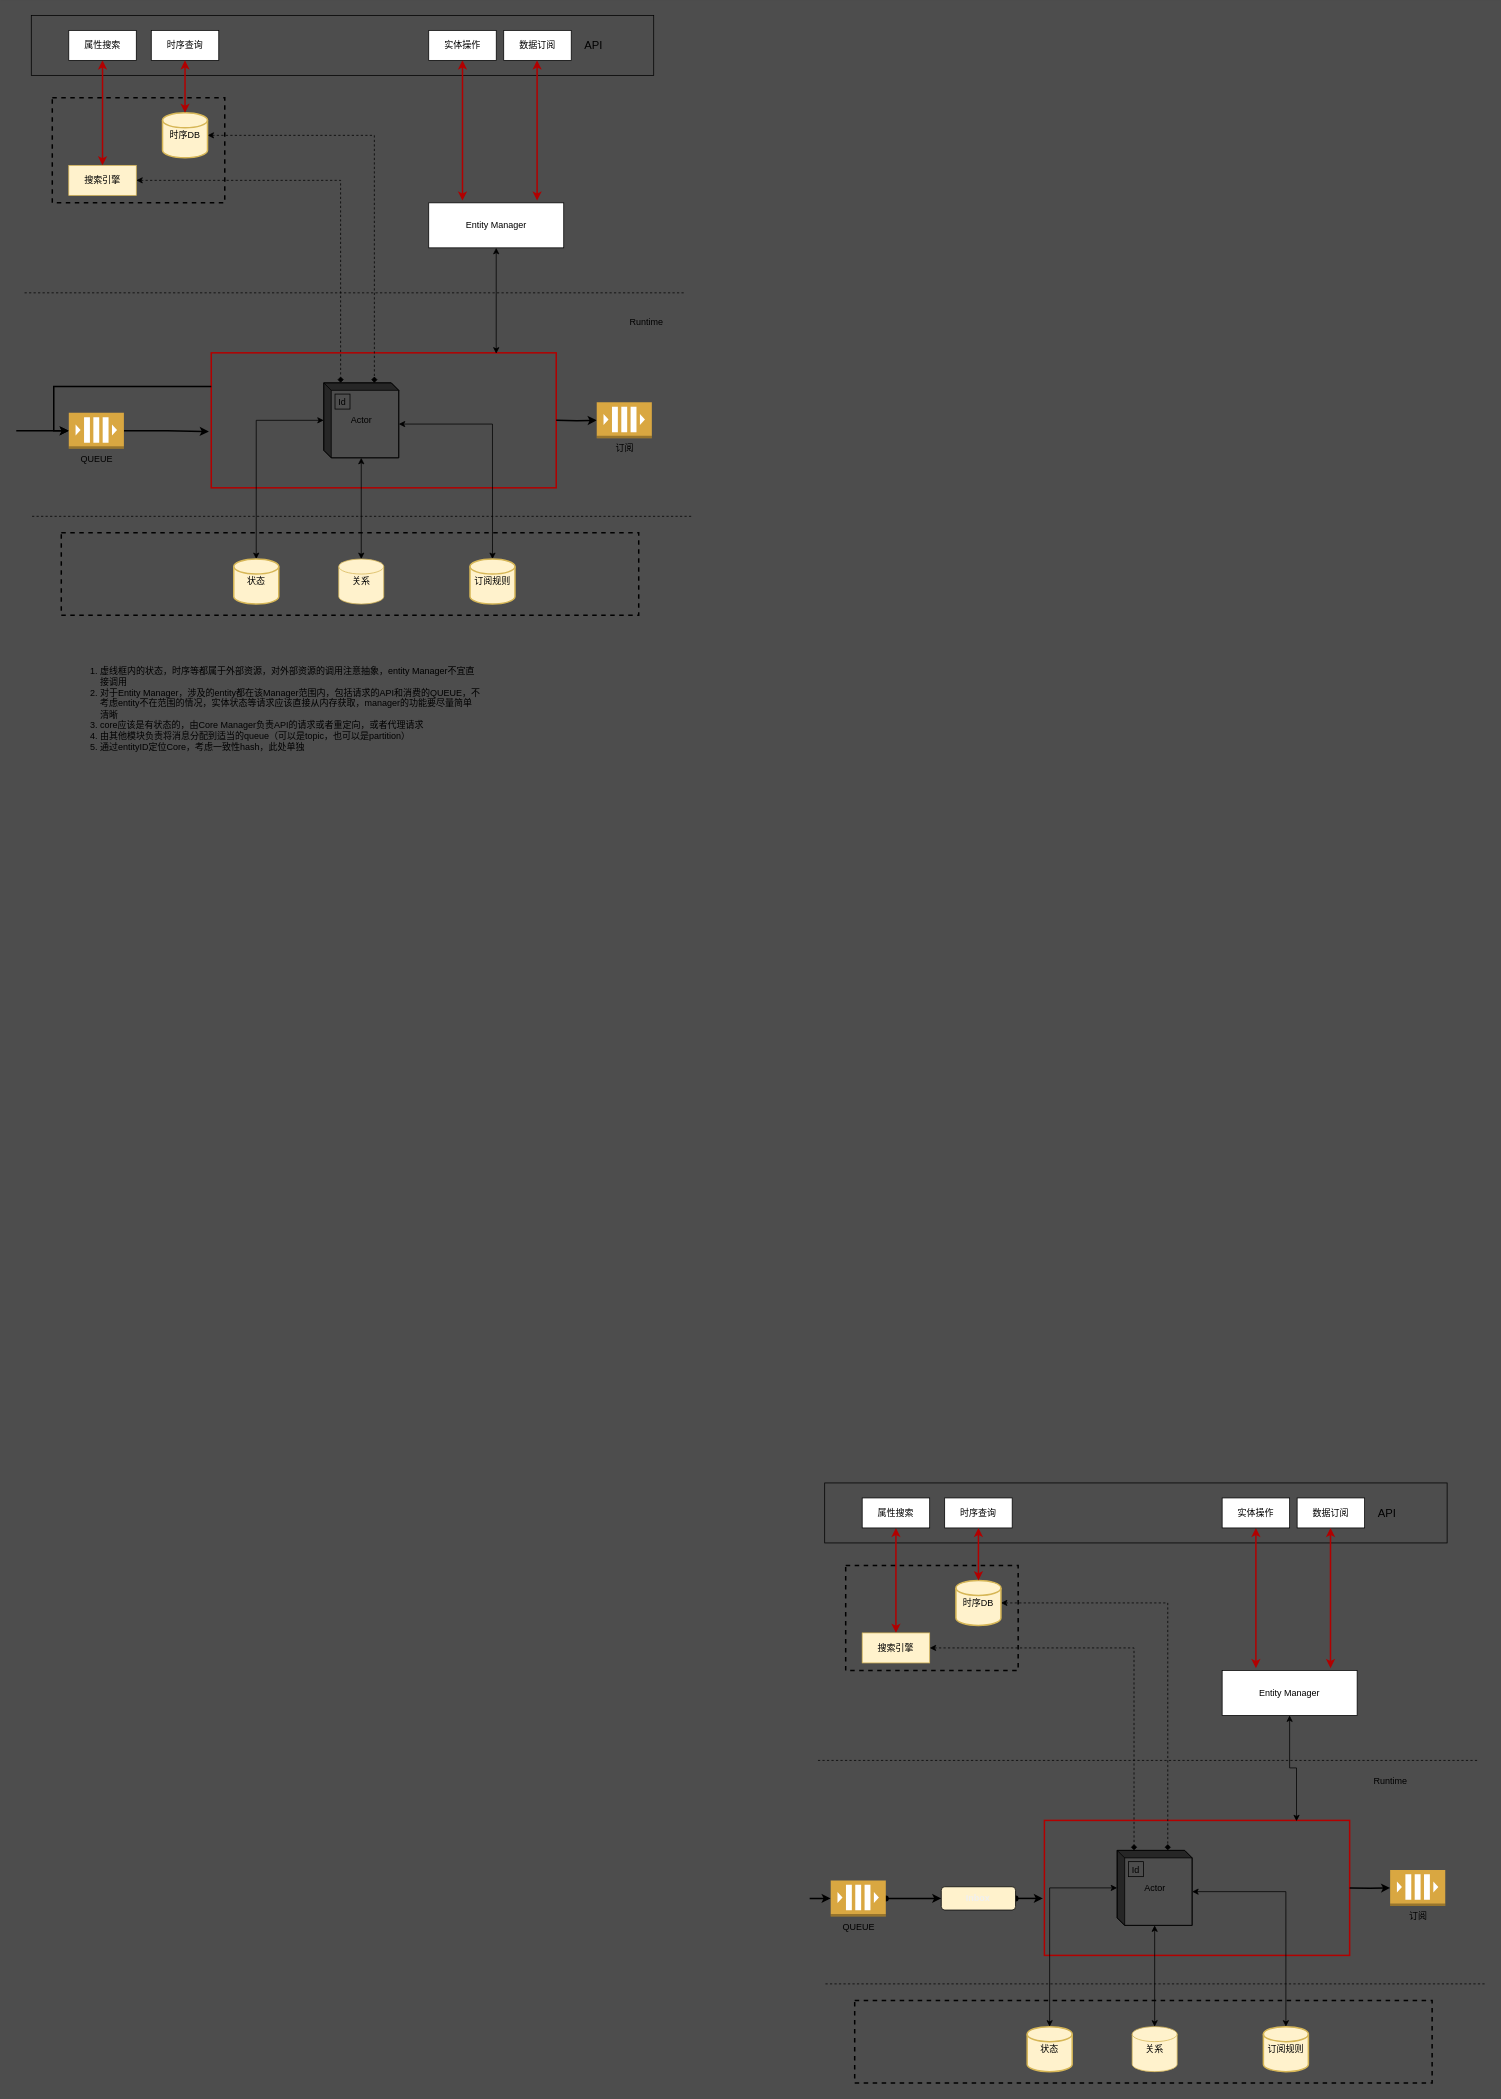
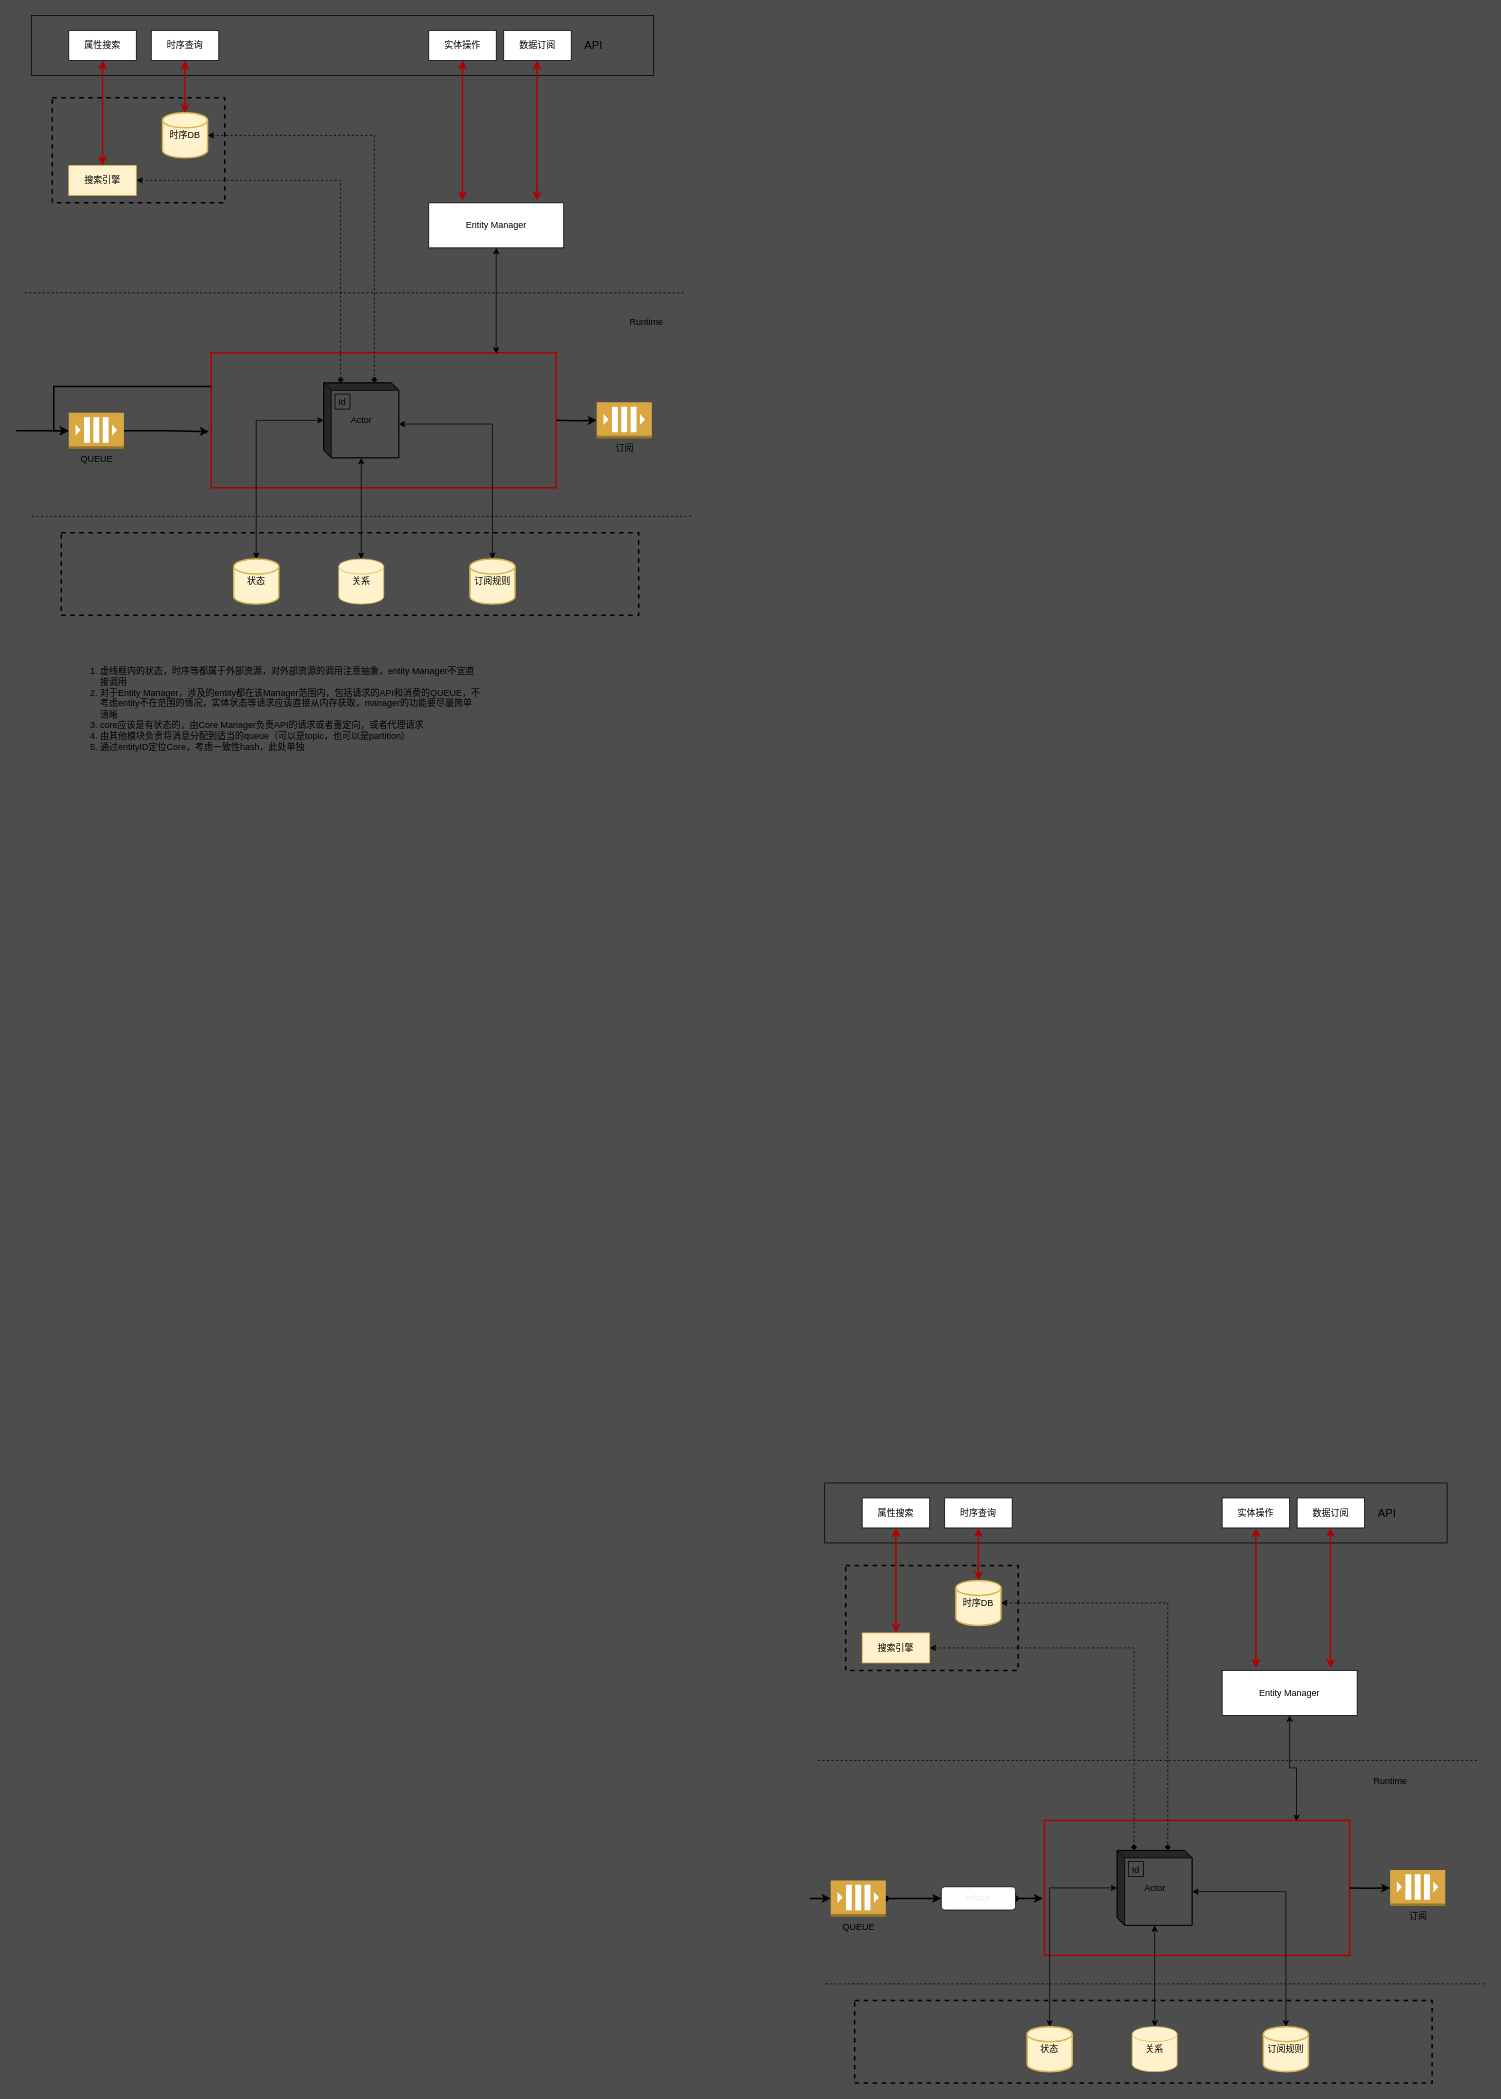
- <mxCell id="75" value="&lt;font color=&quot;#f0f0f0&quot;&gt;&lt;b&gt;Inbox&lt;/b&gt;&lt;/font&gt;" style="rounded=1;whiteSpace=wrap;html=1;fontColor=#000000;fillColor=#fff2cc;" vertex="1" parent="1"><mxGeometry x="1254.44" y="2515.5" width="99" height="31" as="geometry" /></mxCell>
+ <mxCell id="75" value="&lt;font color=&quot;#f0f0f0&quot;&gt;&lt;b&gt;Inbox&lt;/b&gt;&lt;/font&gt;" style="rounded=1;whiteSpace=wrap;html=1;fontColor=#000000;" vertex="1" parent="1"><mxGeometry x="1254.44" y="2515.5" width="99" height="31" as="geometry" /></mxCell>
